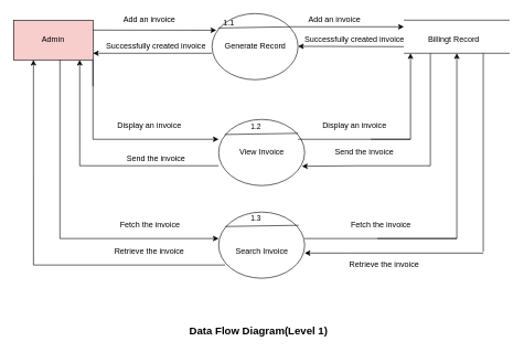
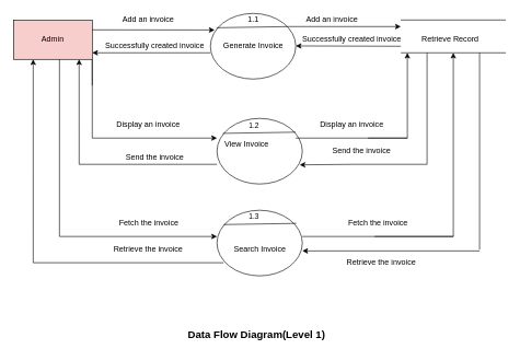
- <mxCell id="36" value="1.1" style="text;html=1;resizable=0;autosize=1;align=center;verticalAlign=middle;points=[];fillColor=none;strokeColor=none;rounded=0;" vertex="1" parent="1"><mxGeometry x="330" y="25" width="30" height="20" as="geometry" /></mxCell>
+ <mxCell id="36" value="1.1" style="text;html=1;resizable=0;autosize=1;align=center;verticalAlign=middle;points=[];fillColor=none;strokeColor=none;rounded=0;" vertex="1" parent="1"><mxGeometry x="370" y="20" width="30" height="20" as="geometry" /></mxCell>
- <mxCell id="37" value="Billingt Record" style="text;html=1;align=center;verticalAlign=middle;resizable=0;points=[];autosize=1;strokeColor=none;fillColor=none;" vertex="1" parent="1"><mxGeometry x="640" y="50" width="90" height="20" as="geometry" /></mxCell>
+ <mxCell id="37" value="Retrieve Record" style="text;html=1;align=center;verticalAlign=middle;resizable=0;points=[];autosize=1;strokeColor=none;fillColor=none;" vertex="1" parent="1"><mxGeometry x="640" y="50" width="90" height="20" as="geometry" /></mxCell>
- <mxCell id="28" value="Generate Record" style="text;html=1;resizable=0;autosize=1;align=center;verticalAlign=middle;points=[];fillColor=none;strokeColor=none;rounded=0;" vertex="1" parent="1"><mxGeometry x="330" y="60" width="110" height="20" as="geometry" /></mxCell>
+ <mxCell id="28" value="Generate Invoice" style="text;html=1;resizable=0;autosize=1;align=center;verticalAlign=middle;points=[];fillColor=none;strokeColor=none;rounded=0;" vertex="1" parent="1"><mxGeometry x="330" y="60" width="110" height="20" as="geometry" /></mxCell>
- <mxCell id="29" value="View Invoice" style="text;html=1;resizable=0;autosize=1;align=center;verticalAlign=middle;points=[];fillColor=none;strokeColor=none;rounded=0;" vertex="1" parent="1"><mxGeometry x="355" y="220" width="80" height="20" as="geometry" /></mxCell>
+ <mxCell id="29" value="View Invoice" style="text;html=1;resizable=0;autosize=1;align=center;verticalAlign=middle;points=[];fillColor=none;strokeColor=none;rounded=0;" vertex="1" parent="1"><mxGeometry x="335" y="210" width="80" height="20" as="geometry" /></mxCell>
- <mxCell id="50" value="Data Flow Diagram(Level 1)" style="text;html=1;align=center;verticalAlign=middle;resizable=0;points=[];autosize=1;strokeColor=none;fillColor=none;fontStyle=1;fontSize=16;" vertex="1" parent="1"><mxGeometry x="280" y="490" width="220" height="20" as="geometry" /></mxCell>
+ <mxCell id="50" value="Data Flow Diagram(Level 1)" style="text;html=1;align=center;verticalAlign=middle;resizable=0;points=[];autosize=1;strokeColor=none;fillColor=none;fontStyle=1;fontSize=16;" vertex="1" parent="1"><mxGeometry x="280" y="500" width="220" height="20" as="geometry" /></mxCell>
